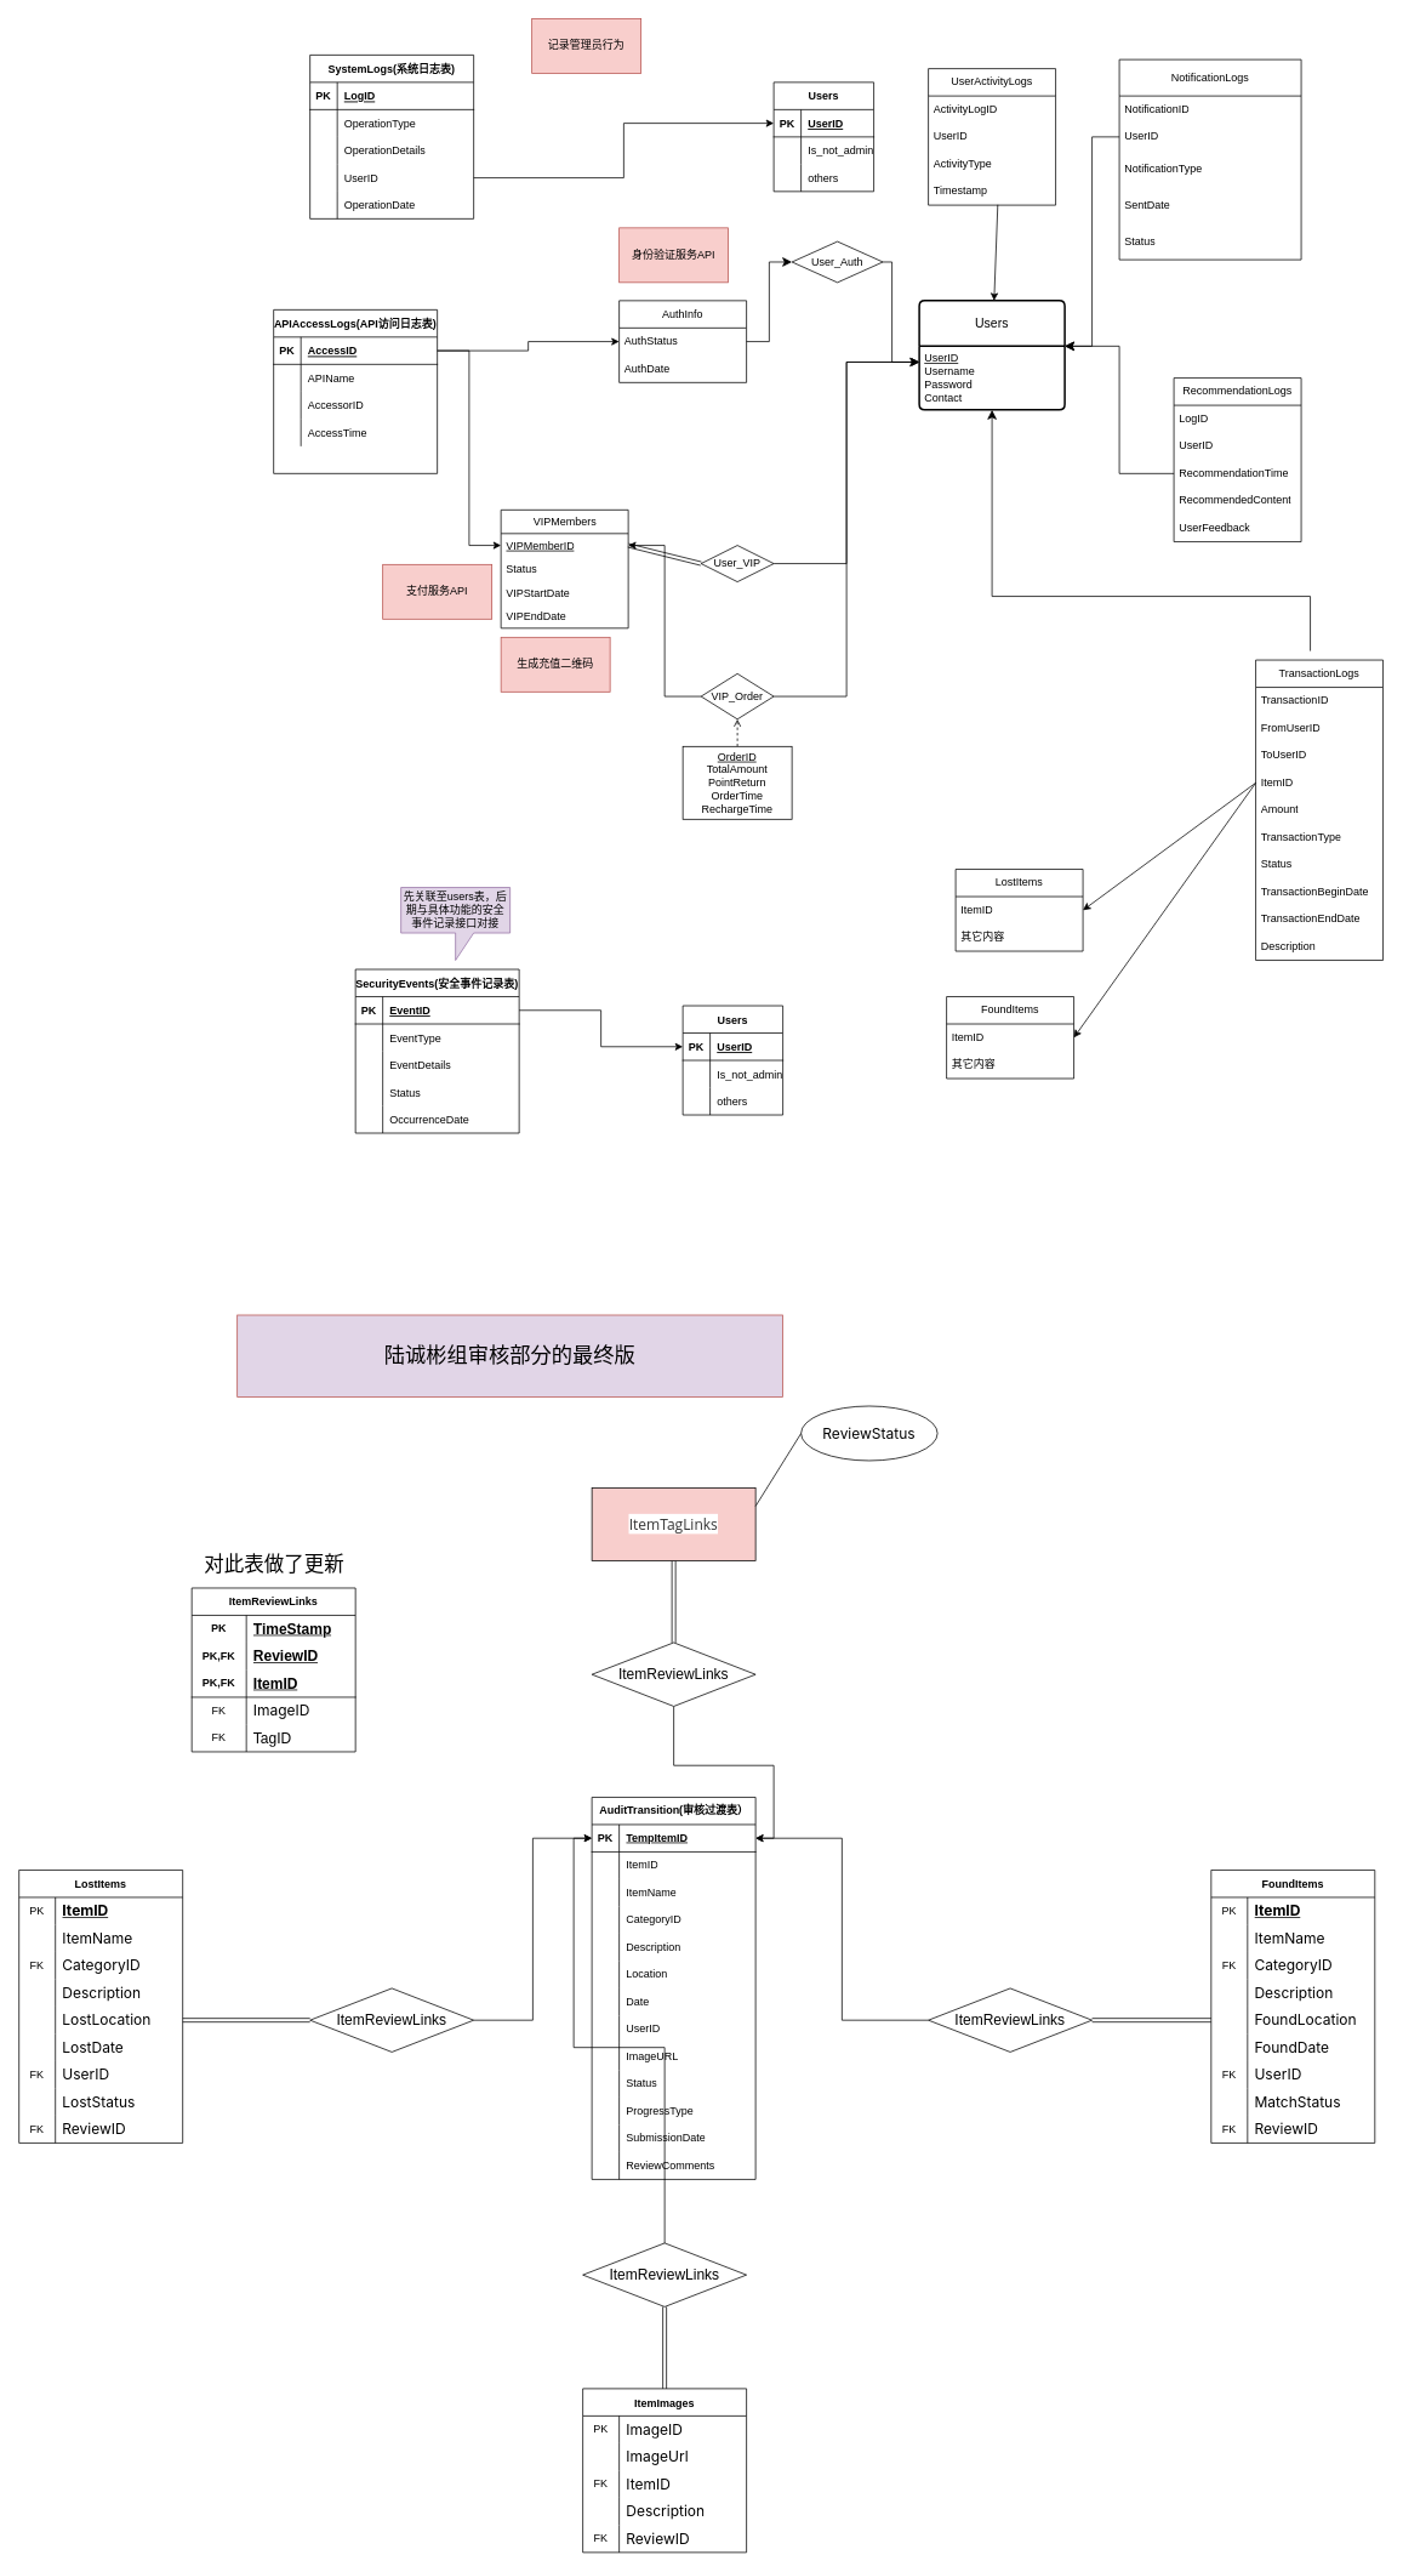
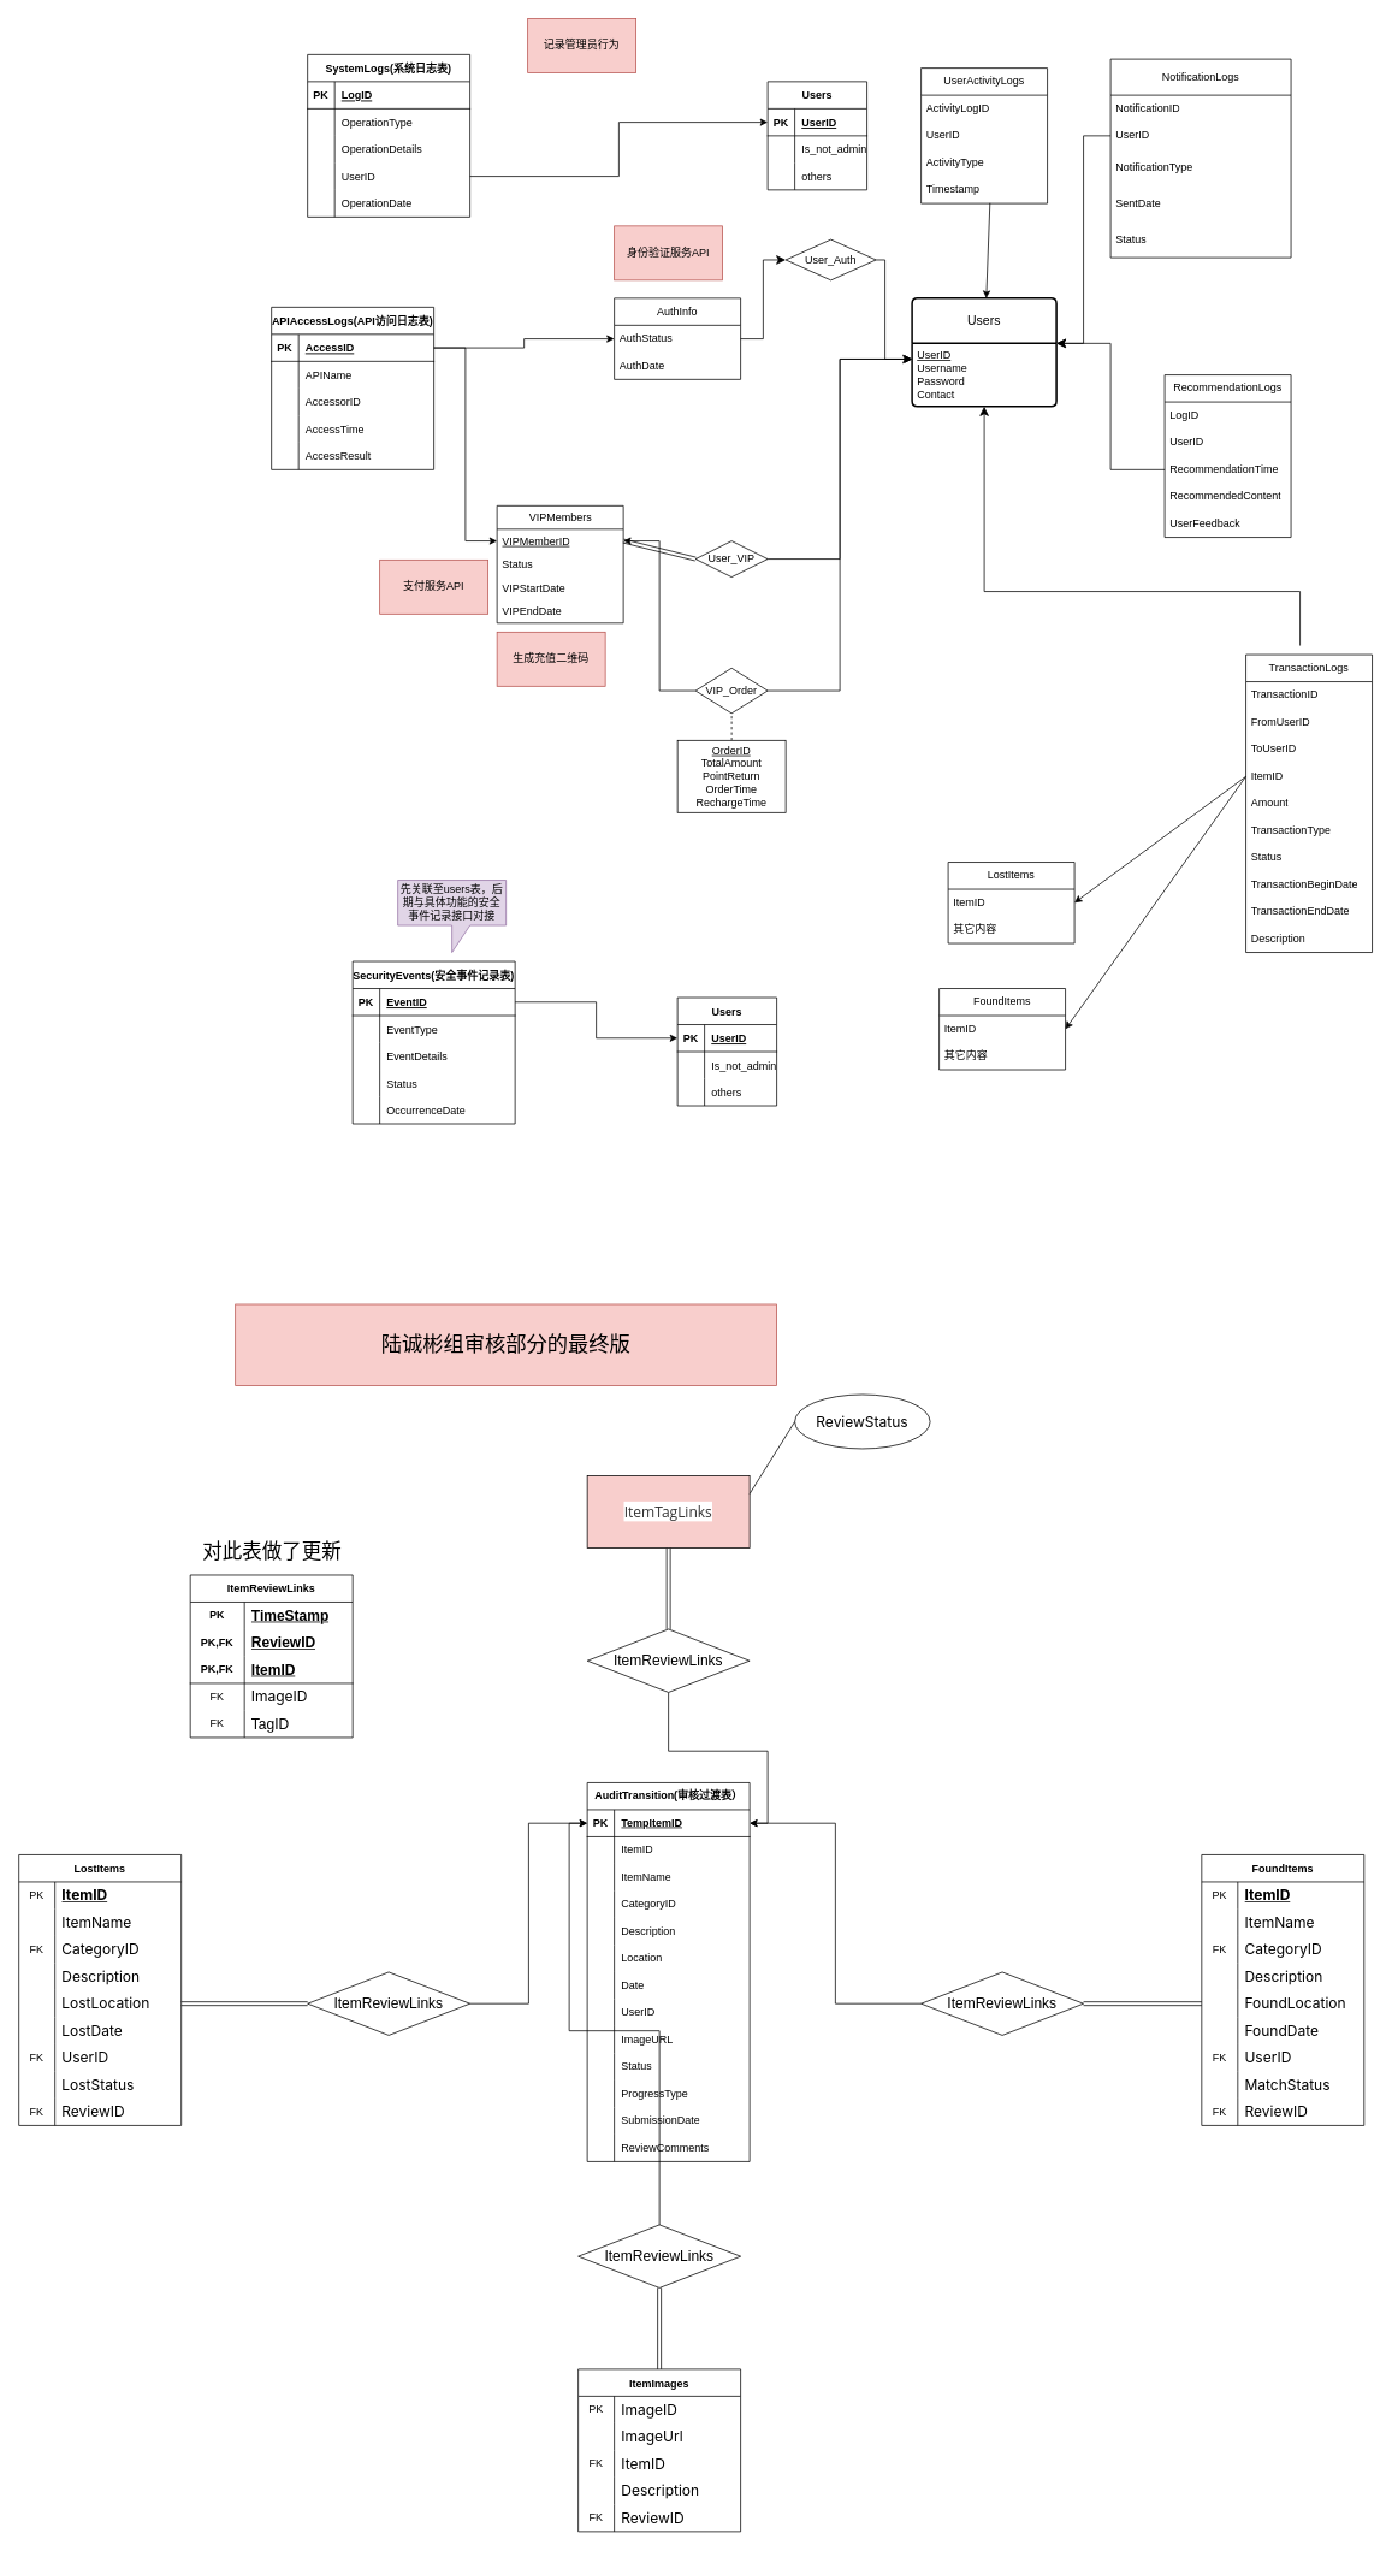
+ <mxCell id="44" value="AccessResult" style="shape=partialRectangle;overflow=hidden;connectable=0;fillColor=none;top=0;left=0;bottom=0;right=0;align=left;spacingLeft=6;" parent="42" vertex="1"><mxGeometry x="30" width="150" height="30" as="geometry"><mxRectangle width="150" height="30" as="alternateBounds" /></mxGeometry></mxCell>
- <mxCell id="78" value="" style="endArrow=open;dashed=1;html=1;rounded=0;entryX=0.5;entryY=1;entryDx=0;entryDy=0;exitX=0.5;exitY=0;exitDx=0;exitDy=0;" parent="1" source="80" target="77" edge="1"><mxGeometry width="50" height="50" relative="1" as="geometry"><mxPoint x="810" y="830" as="sourcePoint" /><mxPoint x="850" y="820" as="targetPoint" /></mxGeometry></mxCell>
+ <mxCell id="78" value="" style="endArrow=none;dashed=1;html=1;rounded=0;entryX=0.5;entryY=1;entryDx=0;entryDy=0;exitX=0.5;exitY=0;exitDx=0;exitDy=0;" parent="1" source="80" target="77" edge="1"><mxGeometry width="50" height="50" relative="1" as="geometry"><mxPoint x="810" y="830" as="sourcePoint" /><mxPoint x="850" y="820" as="targetPoint" /></mxGeometry></mxCell>
- <mxCell id="136" value="&lt;font style=&quot;font-size: 23px;&quot;&gt;陆诚彬组审核部分的最终版&lt;/font&gt;" style="rounded=0;whiteSpace=wrap;html=1;fillColor=#e1d5e7;strokeColor=#b85450;" parent="1" vertex="1"><mxGeometry x="260" y="1445" width="600" height="90" as="geometry" /></mxCell>
+ <mxCell id="136" value="&lt;font style=&quot;font-size: 23px;&quot;&gt;陆诚彬组审核部分的最终版&lt;/font&gt;" style="rounded=0;whiteSpace=wrap;html=1;fillColor=#f8cecc;strokeColor=#b85450;" parent="1" vertex="1"><mxGeometry x="260" y="1445" width="600" height="90" as="geometry" /></mxCell>
